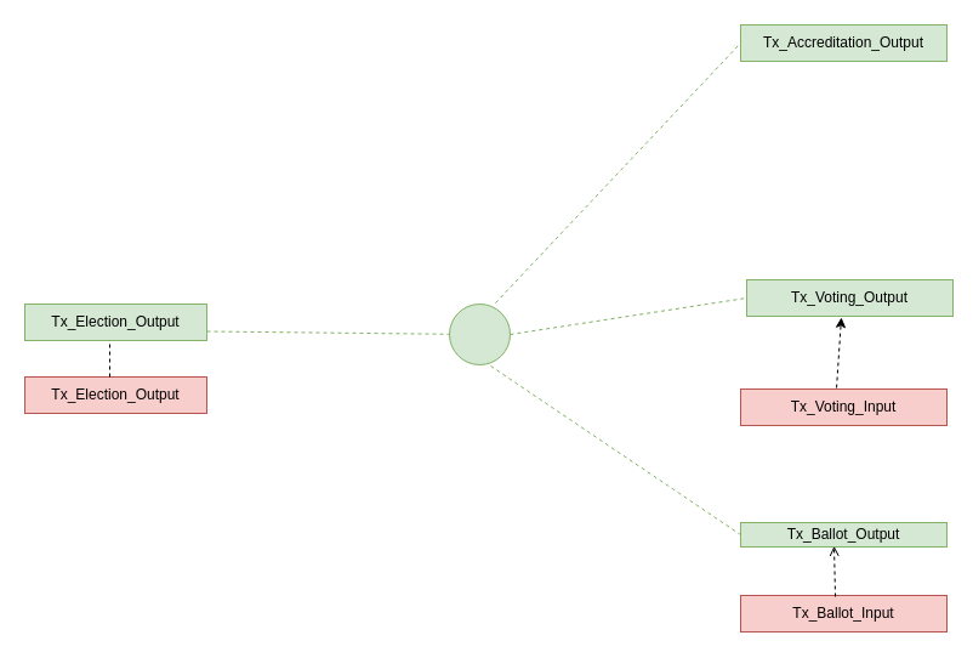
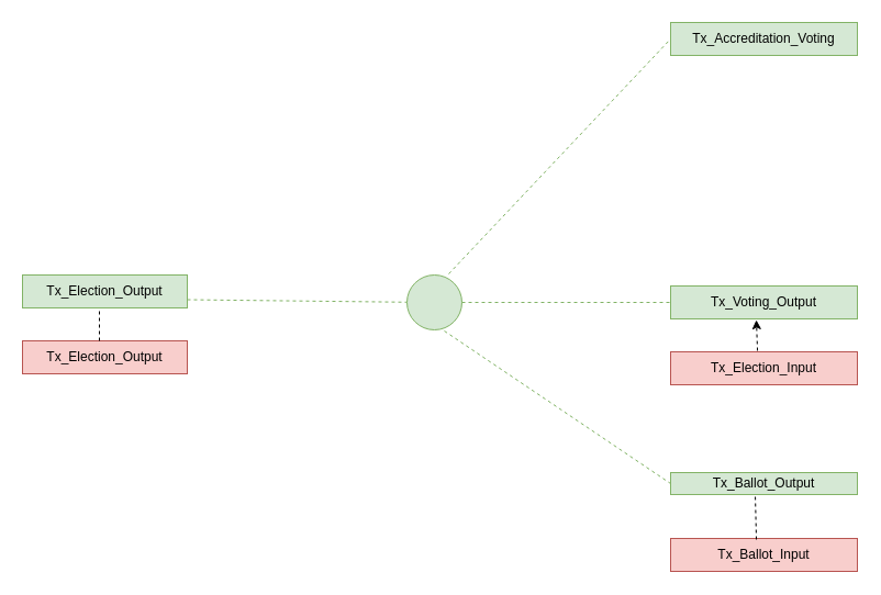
- <mxCell id="8" value="Tx_Accreditation_Output" style="text;html=1;strokeColor=#82b366;fillColor=#d5e8d4;align=center;verticalAlign=middle;whiteSpace=wrap;rounded=0;" parent="1" vertex="1"><mxGeometry x="610" y="20" width="170" height="30" as="geometry" /></mxCell>
+ <mxCell id="8" value="Tx_Accreditation_Voting" style="text;html=1;strokeColor=#82b366;fillColor=#d5e8d4;align=center;verticalAlign=middle;whiteSpace=wrap;rounded=0;" parent="1" vertex="1"><mxGeometry x="610" y="20" width="170" height="30" as="geometry" /></mxCell>
- <mxCell id="12" value="Tx_Voting_Output" style="text;html=1;strokeColor=#82b366;fillColor=#d5e8d4;align=center;verticalAlign=middle;whiteSpace=wrap;rounded=0;" vertex="1" parent="1"><mxGeometry x="615" y="230" width="170" height="30" as="geometry" /></mxCell>
+ <mxCell id="12" value="Tx_Voting_Output" style="text;html=1;strokeColor=#82b366;fillColor=#d5e8d4;align=center;verticalAlign=middle;whiteSpace=wrap;rounded=0;" vertex="1" parent="1"><mxGeometry x="610" y="260" width="170" height="30" as="geometry" /></mxCell>
- <mxCell id="11" value="Tx_Voting_Input" style="text;html=1;strokeColor=#b85450;fillColor=#f8cecc;align=center;verticalAlign=middle;whiteSpace=wrap;rounded=0;" vertex="1" parent="1"><mxGeometry x="610" y="320" width="170" height="30" as="geometry" /></mxCell>
+ <mxCell id="11" value="Tx_Election_Input" style="text;html=1;strokeColor=#b85450;fillColor=#f8cecc;align=center;verticalAlign=middle;whiteSpace=wrap;rounded=0;" vertex="1" parent="1"><mxGeometry x="610" y="320" width="170" height="30" as="geometry" /></mxCell>
- <mxCell id="17" value="" style="endArrow=open;dashed=1;html=1;exitX=0.459;exitY=0.033;exitDx=0;exitDy=0;exitPerimeter=0;entryX=0.453;entryY=0.967;entryDx=0;entryDy=0;entryPerimeter=0;" edge="1" parent="1" source="9" target="10"><mxGeometry width="50" height="50" relative="1" as="geometry"><mxPoint x="660" y="420" as="sourcePoint" /><mxPoint x="688" y="372" as="targetPoint" /></mxGeometry></mxCell>
+ <mxCell id="17" value="" style="endArrow=none;dashed=1;html=1;exitX=0.459;exitY=0.033;exitDx=0;exitDy=0;exitPerimeter=0;entryX=0.453;entryY=0.967;entryDx=0;entryDy=0;entryPerimeter=0;" edge="1" parent="1" source="9" target="10"><mxGeometry width="50" height="50" relative="1" as="geometry"><mxPoint x="660" y="420" as="sourcePoint" /><mxPoint x="688" y="372" as="targetPoint" /></mxGeometry></mxCell>
